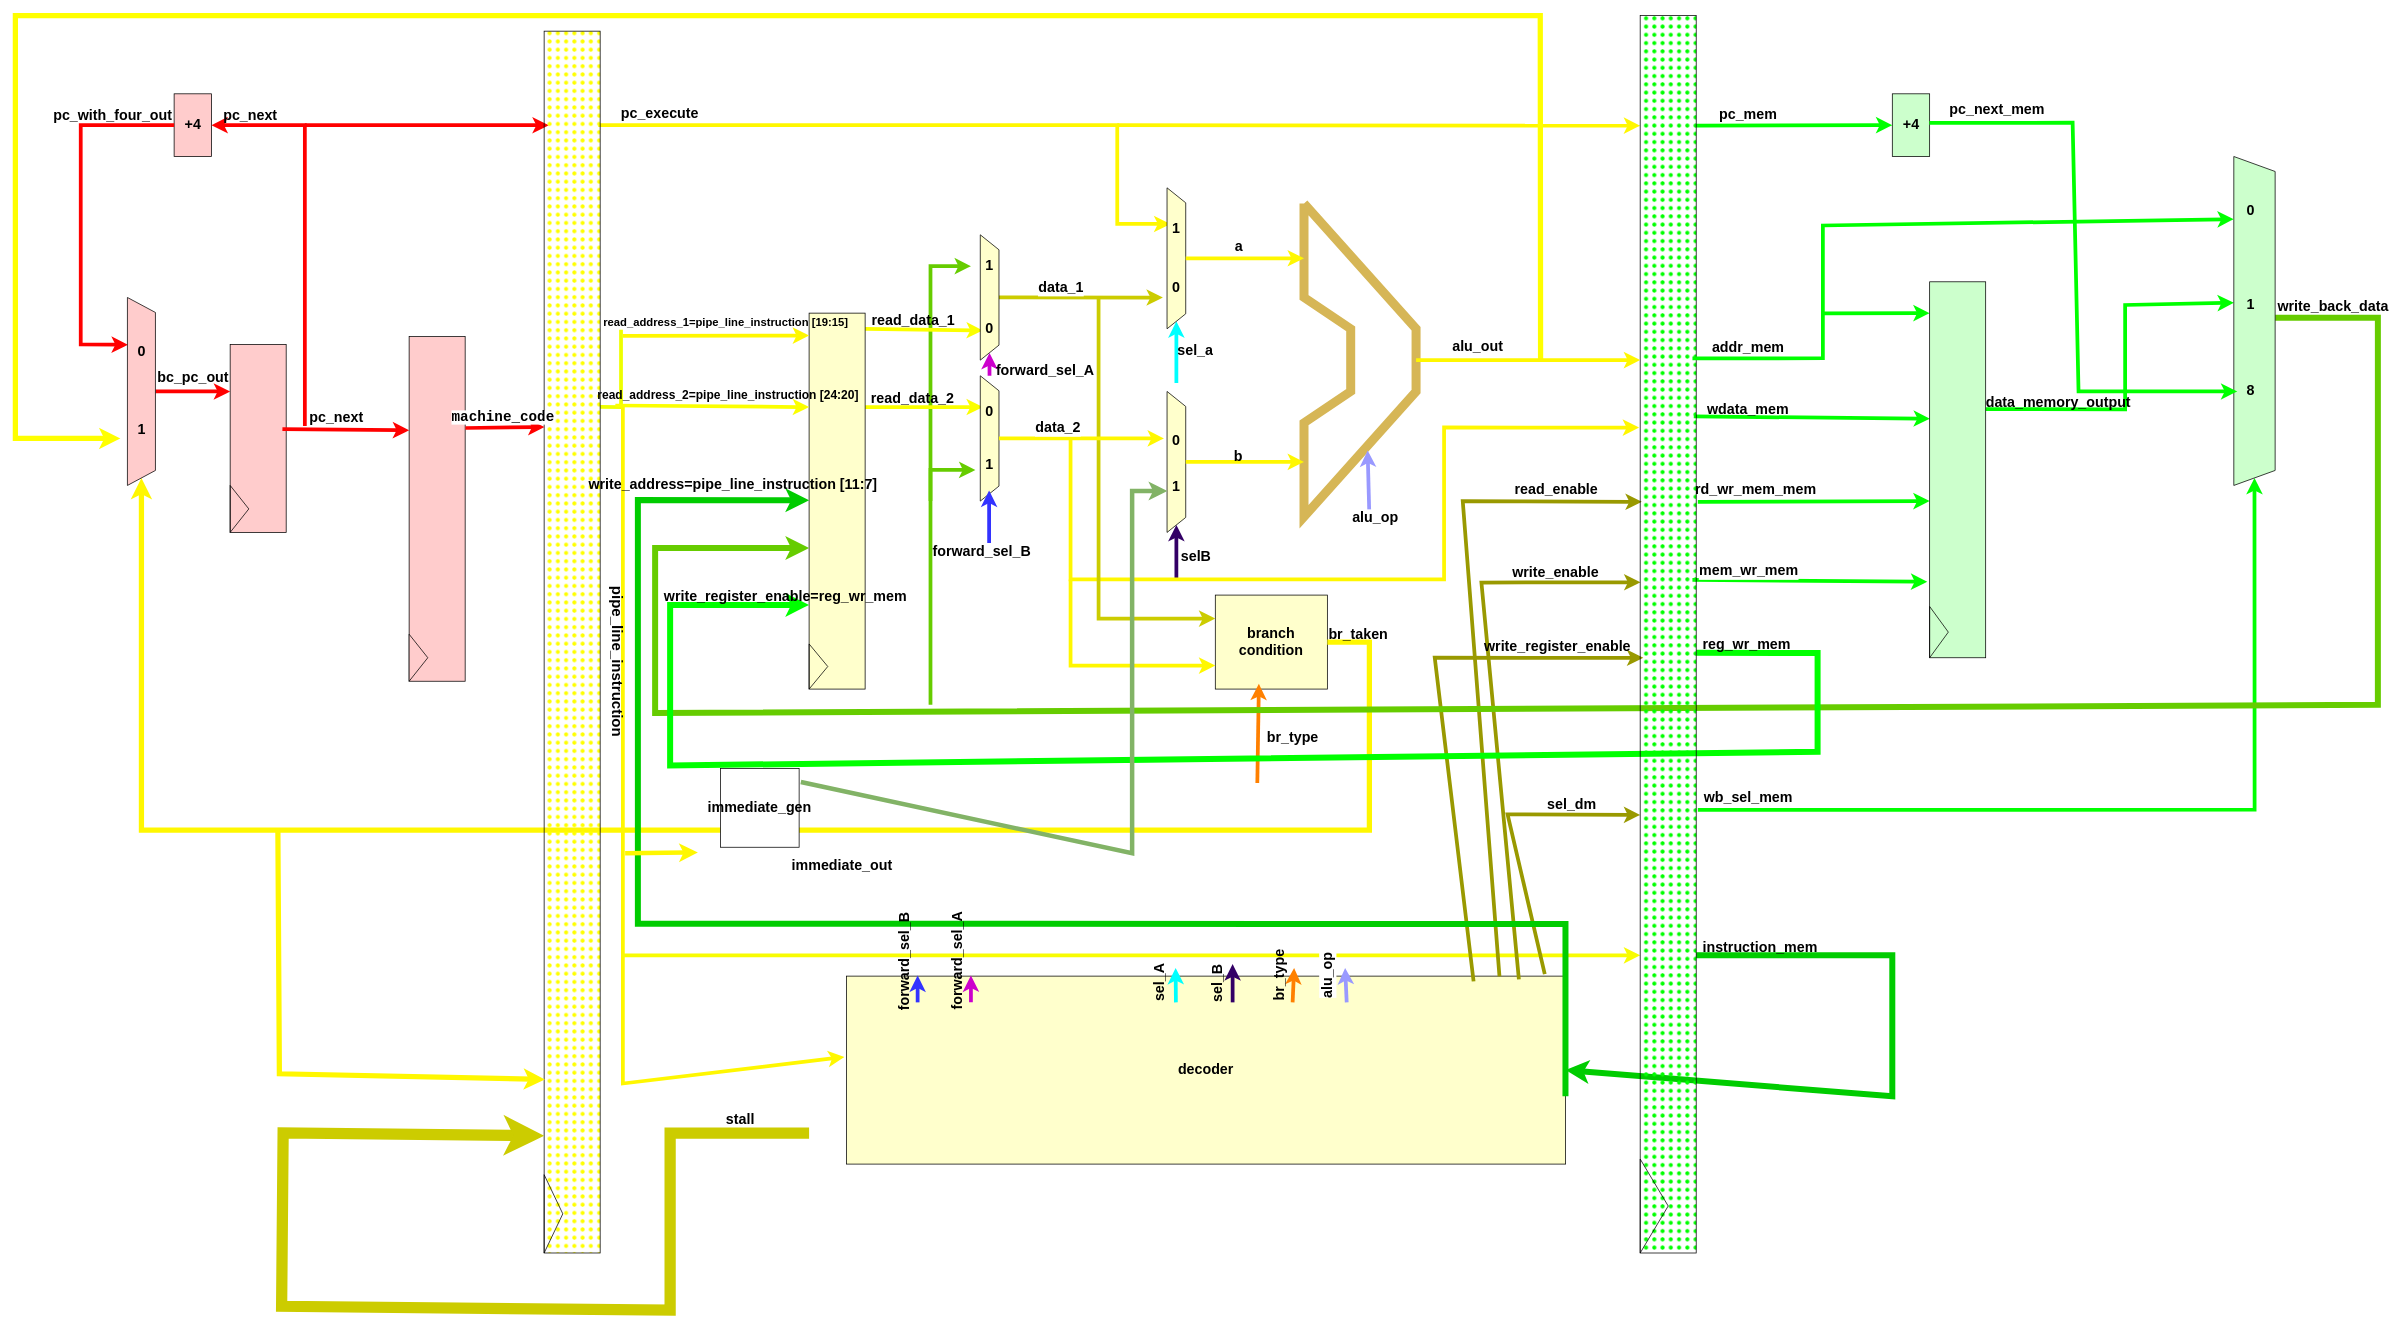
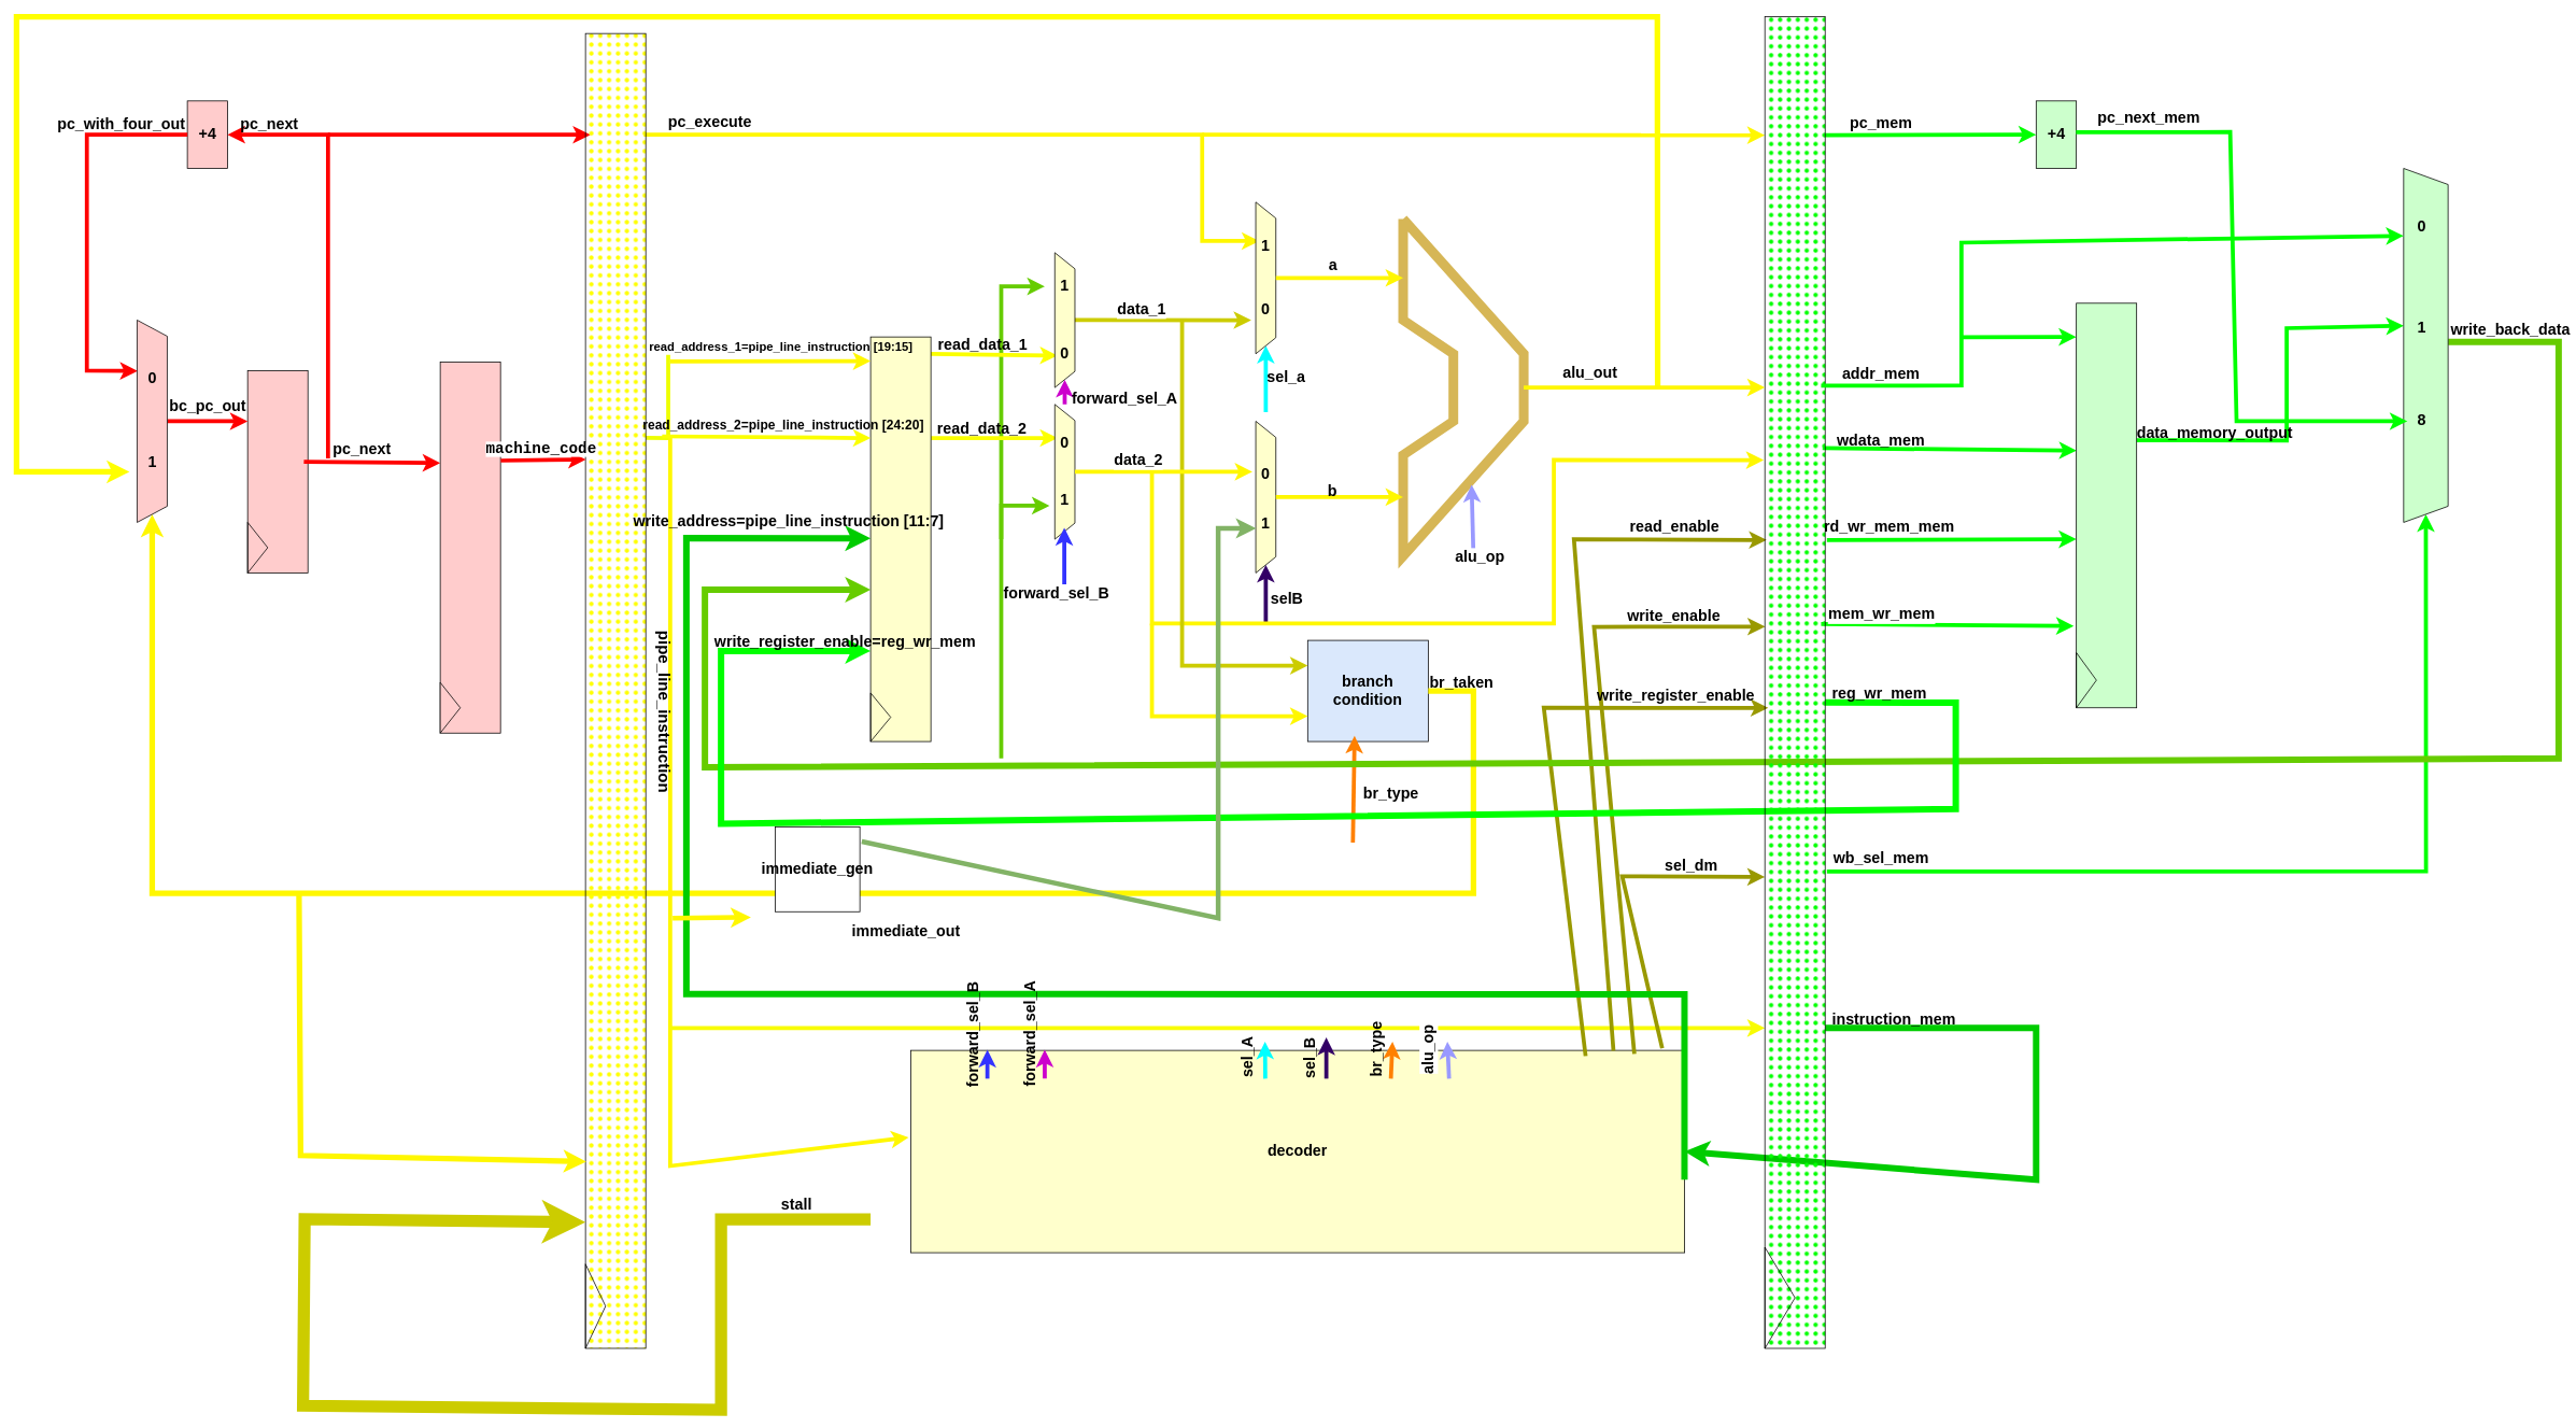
- <mxCell id="55" value="&lt;span&gt;&lt;font&gt;branch condition&lt;/font&gt;&lt;/span&gt;" style="rounded=0;whiteSpace=wrap;html=1;fillColor=#FFFFCC;container=0;fontSize=19;fontStyle=1" parent="2" vertex="1"><mxGeometry x="1599.901" y="772.785" width="149.407" height="125.316" as="geometry" /></mxCell>
+ <mxCell id="55" value="&lt;span&gt;&lt;font&gt;branch condition&lt;/font&gt;&lt;/span&gt;" style="rounded=0;whiteSpace=wrap;html=1;fillColor=#dae8fc;container=0;fontSize=19;fontStyle=1;" parent="2" vertex="1"><mxGeometry x="1599.901" y="772.785" width="149.407" height="125.316" as="geometry" /></mxCell>
